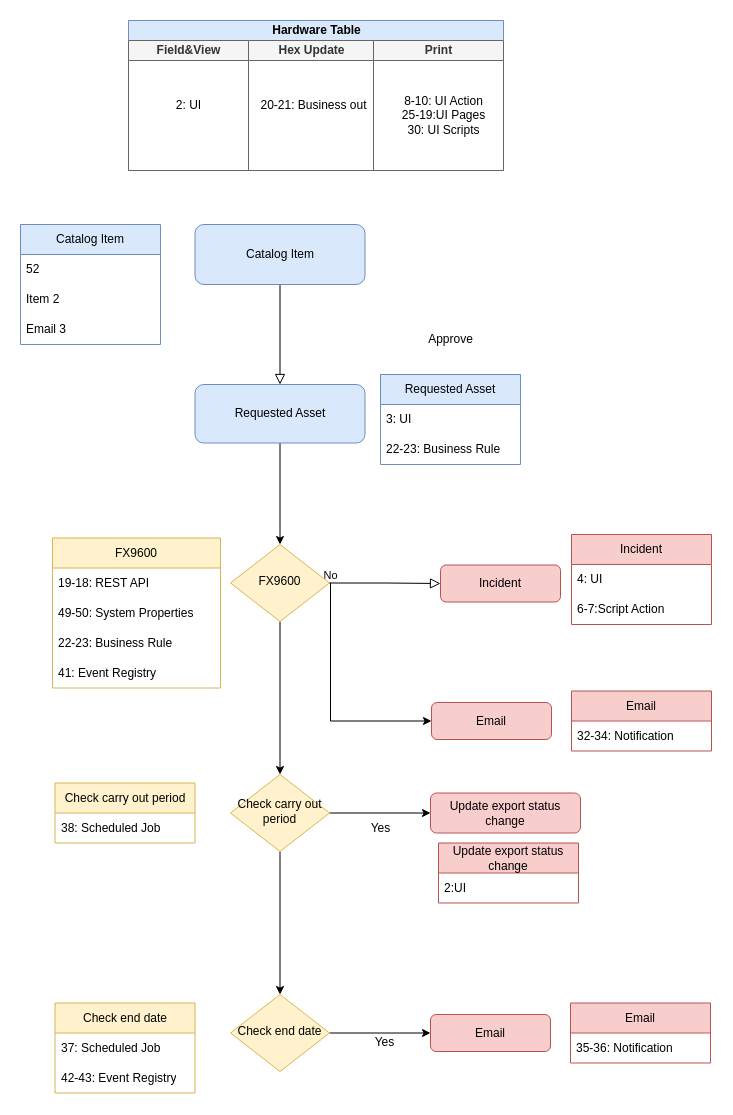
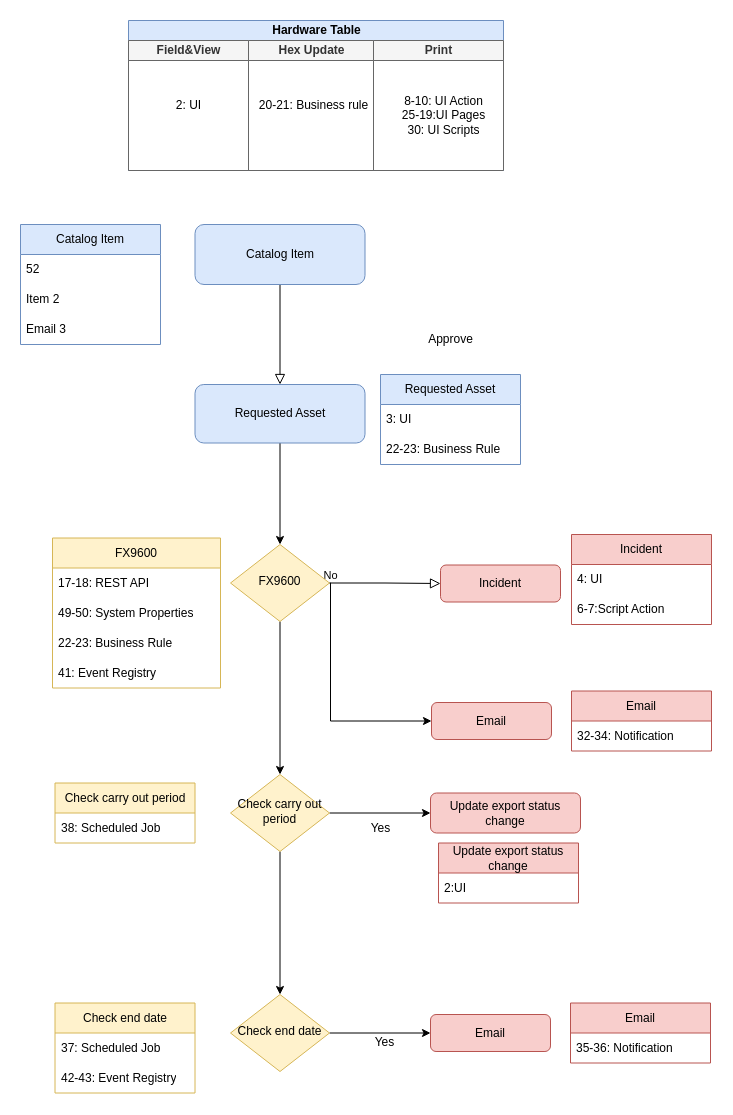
- <mxCell id="52" value="20-21: Business out" style="text;html=1;align=center;verticalAlign=middle;resizable=0;points=[];autosize=1;strokeColor=none;fillColor=none;" vertex="1" parent="51"><mxGeometry x="-4.547e-13" y="50" width="130" height="30" as="geometry" /></mxCell>
+ <mxCell id="52" value="20-21: Business rule" style="text;html=1;align=center;verticalAlign=middle;resizable=0;points=[];autosize=1;strokeColor=none;fillColor=none;" vertex="1" parent="51"><mxGeometry x="-4.547e-13" y="50" width="130" height="30" as="geometry" /></mxCell>
- <mxCell id="20" value="19-18: REST API" style="text;strokeColor=none;fillColor=none;align=left;verticalAlign=middle;spacingLeft=4;spacingRight=4;overflow=hidden;points=[[0,0.5],[1,0.5]];portConstraint=eastwest;rotatable=0;whiteSpace=wrap;html=1;" vertex="1" parent="19"><mxGeometry y="30" width="168" height="30" as="geometry" /></mxCell>
+ <mxCell id="20" value="17-18: REST API" style="text;strokeColor=none;fillColor=none;align=left;verticalAlign=middle;spacingLeft=4;spacingRight=4;overflow=hidden;points=[[0,0.5],[1,0.5]];portConstraint=eastwest;rotatable=0;whiteSpace=wrap;html=1;" vertex="1" parent="19"><mxGeometry y="30" width="168" height="30" as="geometry" /></mxCell>
